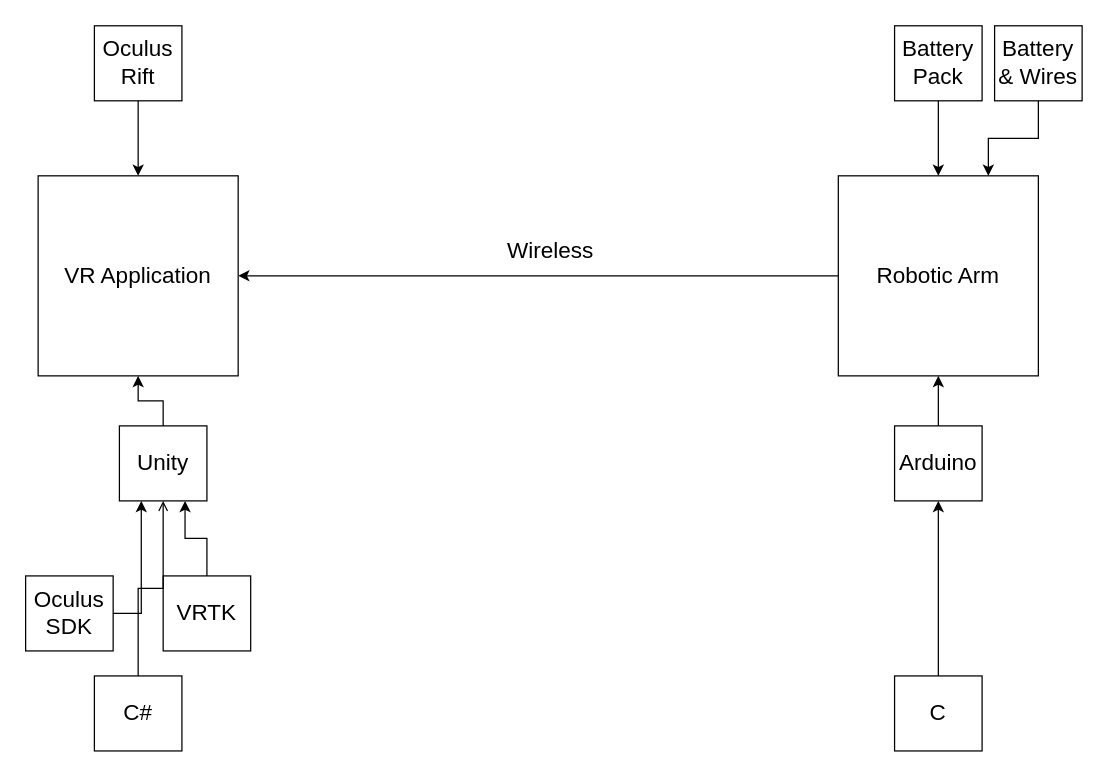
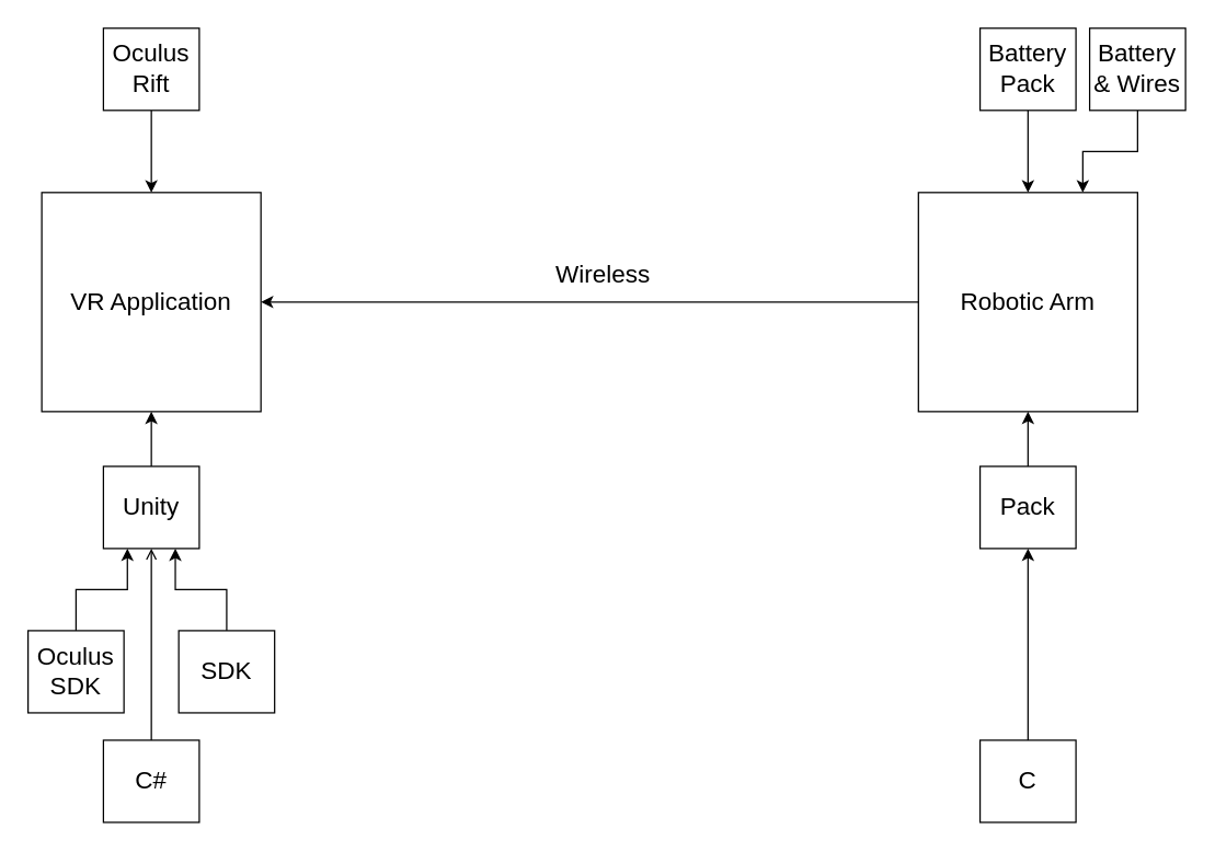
- <mxCell id="7" value="&lt;span style=&quot;font-size: 18px ; white-space: normal&quot;&gt;Unity&lt;/span&gt;" style="rounded=0;whiteSpace=wrap;html=1;" vertex="1" parent="1"><mxGeometry x="95" y="340" width="70" height="60" as="geometry" /></mxCell>
+ <mxCell id="7" value="&lt;span style=&quot;font-size: 18px ; white-space: normal&quot;&gt;Unity&lt;/span&gt;" style="rounded=0;whiteSpace=wrap;html=1;" vertex="1" parent="1"><mxGeometry x="75" y="340" width="70" height="60" as="geometry" /></mxCell>
- <mxCell id="17" value="&lt;span style=&quot;font-size: 18px ; white-space: normal&quot;&gt;Arduino&lt;br&gt;&lt;/span&gt;" style="rounded=0;whiteSpace=wrap;html=1;" vertex="1" parent="1"><mxGeometry x="715" y="340" width="70" height="60" as="geometry" /></mxCell>
+ <mxCell id="17" value="&lt;span style=&quot;font-size: 18px ; white-space: normal&quot;&gt;Pack&lt;br&gt;&lt;/span&gt;" style="rounded=0;whiteSpace=wrap;html=1;" vertex="1" parent="1"><mxGeometry x="715" y="340" width="70" height="60" as="geometry" /></mxCell>
- <mxCell id="11" value="&lt;span style=&quot;font-size: 18px&quot;&gt;VRTK&lt;/span&gt;" style="rounded=0;whiteSpace=wrap;html=1;" vertex="1" parent="1"><mxGeometry x="130" y="460" width="70" height="60" as="geometry" /></mxCell>
+ <mxCell id="11" value="&lt;span style=&quot;font-size: 18px&quot;&gt;SDK&lt;/span&gt;" style="rounded=0;whiteSpace=wrap;html=1;" vertex="1" parent="1"><mxGeometry x="130" y="460" width="70" height="60" as="geometry" /></mxCell>
